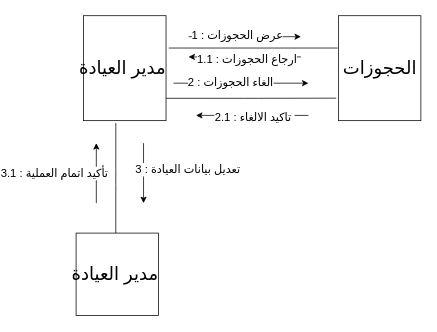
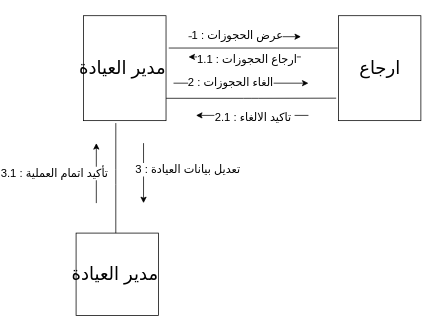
- <mxCell id="5" value="&lt;font style=&quot;font-size: 24px&quot;&gt;الحجوزات&lt;/font&gt;" style="html=1;" vertex="1" parent="1"><mxGeometry x="370" y="20" width="110" height="140" as="geometry" /></mxCell>
+ <mxCell id="5" value="&lt;font style=&quot;font-size: 24px&quot;&gt;ارجاع&lt;/font&gt;" style="html=1;" vertex="1" parent="1"><mxGeometry x="370" y="20" width="110" height="140" as="geometry" /></mxCell>
